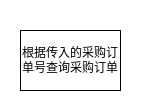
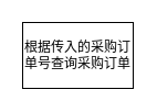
- <mxCell id="2" value="根据传入的采购订单号查询采购订单" style="rounded=0;whiteSpace=wrap;html=1;" vertex="1" parent="1"><mxGeometry x="20" y="30" width="100" height="60" as="geometry" /></mxCell>
+ <mxCell id="2" value="根据传入的采购订单号查询采购订单" style="rounded=0;whiteSpace=wrap;html=1;" vertex="1" parent="1"><mxGeometry y="20" width="100" height="60" as="geometry" x="20" /></mxCell>
